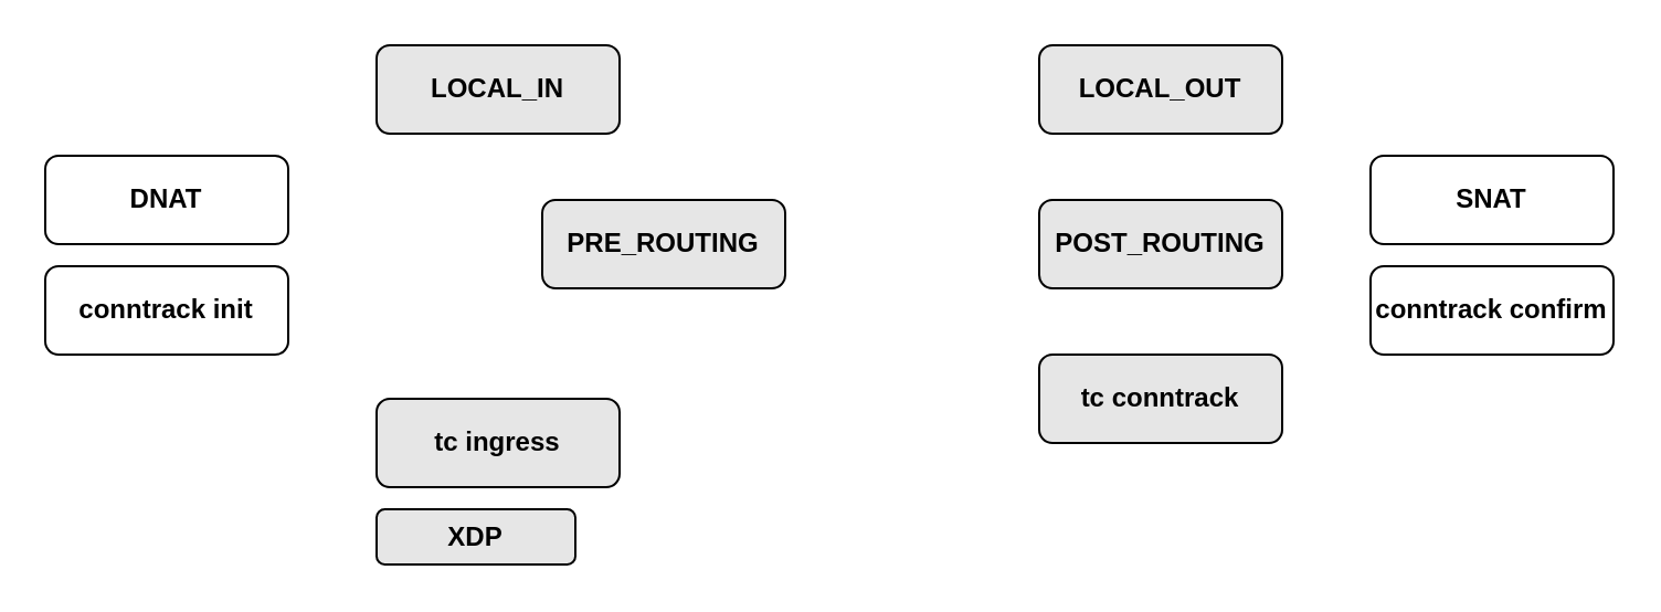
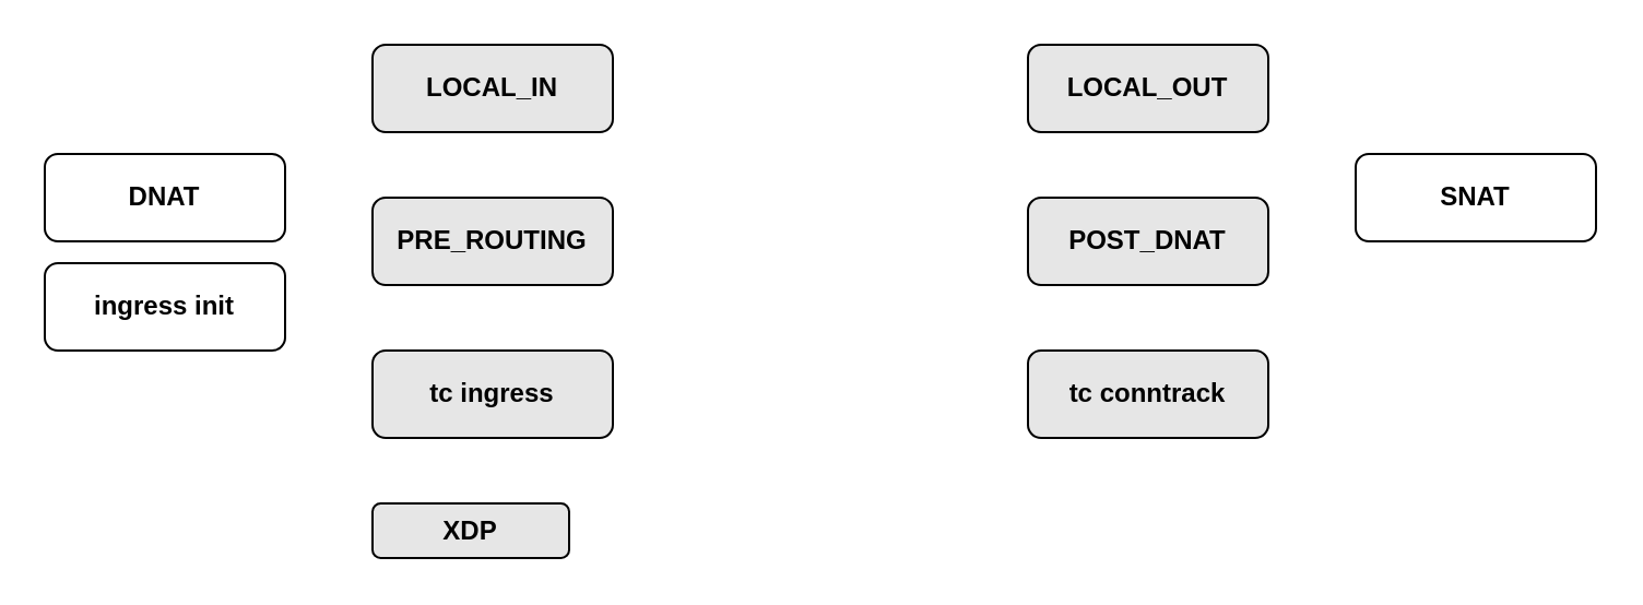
- <mxCell id="5" value="&lt;b&gt;PRE_ROUTING&lt;/b&gt;" style="rounded=1;whiteSpace=wrap;html=1;fillColor=#E6E6E6;" vertex="1" parent="1"><mxGeometry x="245" y="90" width="110" height="40" as="geometry" /></mxCell>
+ <mxCell id="5" value="&lt;b&gt;PRE_ROUTING&lt;/b&gt;" style="rounded=1;whiteSpace=wrap;html=1;fillColor=#E6E6E6;" vertex="1" parent="1"><mxGeometry x="170" y="90" width="110" height="40" as="geometry" /></mxCell>
- <mxCell id="8" value="&lt;b&gt;POST_ROUTING&lt;/b&gt;" style="rounded=1;whiteSpace=wrap;html=1;fillColor=#E6E6E6;" vertex="1" parent="1"><mxGeometry x="470" y="90" width="110" height="40" as="geometry" /></mxCell>
+ <mxCell id="8" value="&lt;b&gt;POST_DNAT&lt;/b&gt;" style="rounded=1;whiteSpace=wrap;html=1;fillColor=#E6E6E6;" vertex="1" parent="1"><mxGeometry x="470" y="90" width="110" height="40" as="geometry" /></mxCell>
- <mxCell id="9" value="&lt;b&gt;conntrack init&lt;/b&gt;" style="rounded=1;whiteSpace=wrap;html=1;fillColor=none;" vertex="1" parent="1"><mxGeometry x="20" y="120" width="110" height="40" as="geometry" /></mxCell>
+ <mxCell id="9" value="&lt;b&gt;ingress init&lt;/b&gt;" style="rounded=1;whiteSpace=wrap;html=1;fillColor=none;" vertex="1" parent="1"><mxGeometry x="20" y="120" width="110" height="40" as="geometry" /></mxCell>
- <mxCell id="10" value="&lt;b&gt;conntrack confirm&lt;/b&gt;" style="rounded=1;whiteSpace=wrap;html=1;fillColor=none;" vertex="1" parent="1"><mxGeometry x="620" y="120" width="110" height="40" as="geometry" /></mxCell>
- <mxCell id="2" value="&lt;b&gt;tc ingress&lt;/b&gt;" style="rounded=1;whiteSpace=wrap;html=1;fillColor=#E6E6E6;" vertex="1" parent="1"><mxGeometry x="170" y="180" width="110" height="40" as="geometry" /></mxCell>
+ <mxCell id="2" value="&lt;b&gt;tc ingress&lt;/b&gt;" style="rounded=1;whiteSpace=wrap;html=1;fillColor=#E6E6E6;" vertex="1" parent="1"><mxGeometry x="170" y="160" width="110" height="40" as="geometry" /></mxCell>
